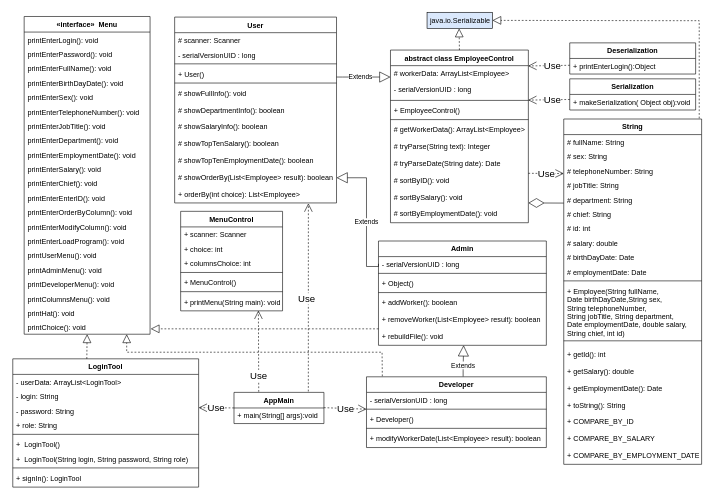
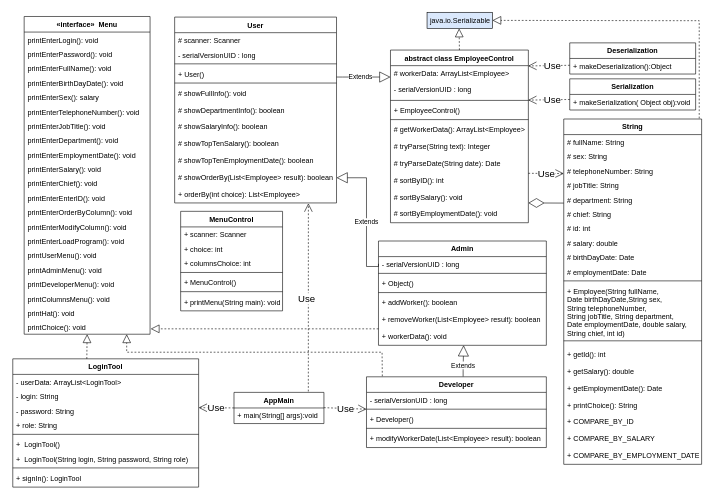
- <mxCell id="77" value="+ printEnterLogin():Object" style="text;strokeColor=none;fillColor=none;align=left;verticalAlign=top;spacingLeft=4;spacingRight=4;overflow=hidden;rotatable=0;points=[[0,0.5],[1,0.5]];portConstraint=eastwest;" parent="76" vertex="1"><mxGeometry y="26" width="210" height="26" as="geometry" /></mxCell>
+ <mxCell id="77" value="+ makeDeserialization():Object" style="text;strokeColor=none;fillColor=none;align=left;verticalAlign=top;spacingLeft=4;spacingRight=4;overflow=hidden;rotatable=0;points=[[0,0.5],[1,0.5]];portConstraint=eastwest;" parent="76" vertex="1"><mxGeometry y="26" width="210" height="26" as="geometry" /></mxCell>
- <mxCell id="7" value="printEnterSex(): void" style="text;strokeColor=none;fillColor=none;align=left;verticalAlign=top;spacingLeft=4;spacingRight=4;overflow=hidden;rotatable=0;points=[[0,0.5],[1,0.5]];portConstraint=eastwest;fontSize=12;" parent="2" vertex="1"><mxGeometry y="122" width="210" height="24" as="geometry" /></mxCell>
+ <mxCell id="7" value="printEnterSex(): salary" style="text;strokeColor=none;fillColor=none;align=left;verticalAlign=top;spacingLeft=4;spacingRight=4;overflow=hidden;rotatable=0;points=[[0,0.5],[1,0.5]];portConstraint=eastwest;fontSize=12;" parent="2" vertex="1"><mxGeometry y="122" width="210" height="24" as="geometry" /></mxCell>
- <mxCell id="92" value="# sortByID(): void" style="text;strokeColor=none;fillColor=none;align=left;verticalAlign=top;spacingLeft=4;spacingRight=4;overflow=hidden;rotatable=0;points=[[0,0.5],[1,0.5]];portConstraint=eastwest;" parent="83" vertex="1"><mxGeometry y="204" width="230" height="28" as="geometry" /></mxCell>
+ <mxCell id="92" value="# sortByID(): int" style="text;strokeColor=none;fillColor=none;align=left;verticalAlign=top;spacingLeft=4;spacingRight=4;overflow=hidden;rotatable=0;points=[[0,0.5],[1,0.5]];portConstraint=eastwest;" parent="83" vertex="1"><mxGeometry y="204" width="230" height="28" as="geometry" /></mxCell>
- <mxCell id="53" value="+ rebuildFile(): void" style="text;strokeColor=none;fillColor=none;align=left;verticalAlign=top;spacingLeft=4;spacingRight=4;overflow=hidden;rotatable=0;points=[[0,0.5],[1,0.5]];portConstraint=eastwest;" parent="46" vertex="1"><mxGeometry y="146" width="280" height="28" as="geometry" /></mxCell>
+ <mxCell id="53" value="+ workerData(): void" style="text;strokeColor=none;fillColor=none;align=left;verticalAlign=top;spacingLeft=4;spacingRight=4;overflow=hidden;rotatable=0;points=[[0,0.5],[1,0.5]];portConstraint=eastwest;" parent="46" vertex="1"><mxGeometry y="146" width="280" height="28" as="geometry" /></mxCell>
- <mxCell id="120" value="Use" style="endArrow=open;endSize=12;dashed=1;html=1;rounded=0;fontSize=16;exitX=0.275;exitY=-0.02;exitDx=0;exitDy=0;exitPerimeter=0;entryX=0.763;entryY=0.982;entryDx=0;entryDy=0;entryPerimeter=0;" parent="1" source="81" target="31" edge="1"><mxGeometry x="-0.607" width="160" relative="1" as="geometry"><mxPoint x="430" y="650" as="sourcePoint" /><mxPoint x="430" y="534" as="targetPoint" /><mxPoint as="offset" /></mxGeometry></mxCell>
- <mxCell id="71" value="+ toString(): String" style="text;strokeColor=none;fillColor=none;align=left;verticalAlign=top;spacingLeft=4;spacingRight=4;overflow=hidden;rotatable=0;points=[[0,0.5],[1,0.5]];portConstraint=eastwest;" parent="54" vertex="1"><mxGeometry y="464" width="230" height="28" as="geometry" /></mxCell>
+ <mxCell id="71" value="+ printChoice(): String" style="text;strokeColor=none;fillColor=none;align=left;verticalAlign=top;spacingLeft=4;spacingRight=4;overflow=hidden;rotatable=0;points=[[0,0.5],[1,0.5]];portConstraint=eastwest;" parent="54" vertex="1"><mxGeometry y="464" width="230" height="28" as="geometry" /></mxCell>
